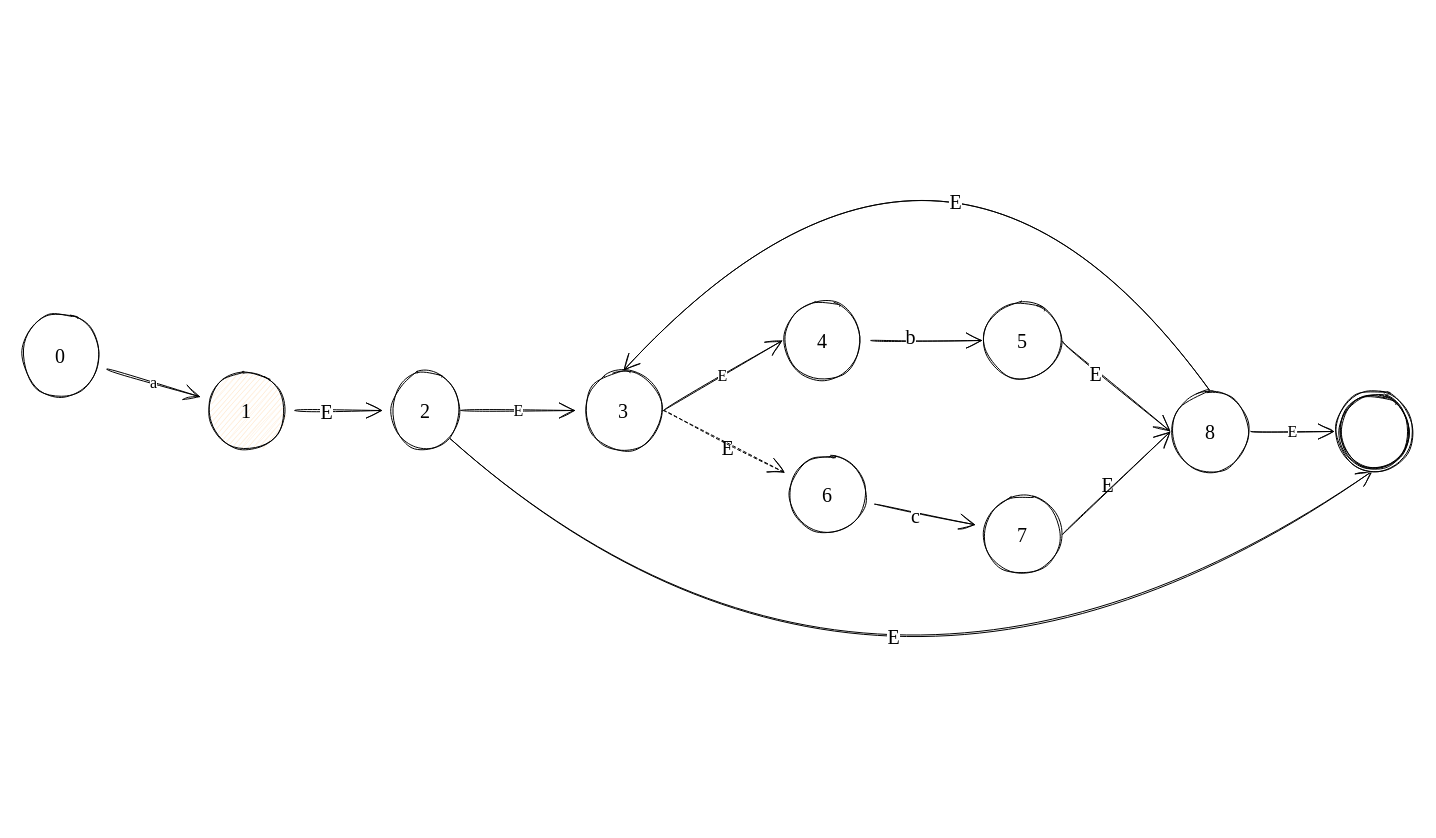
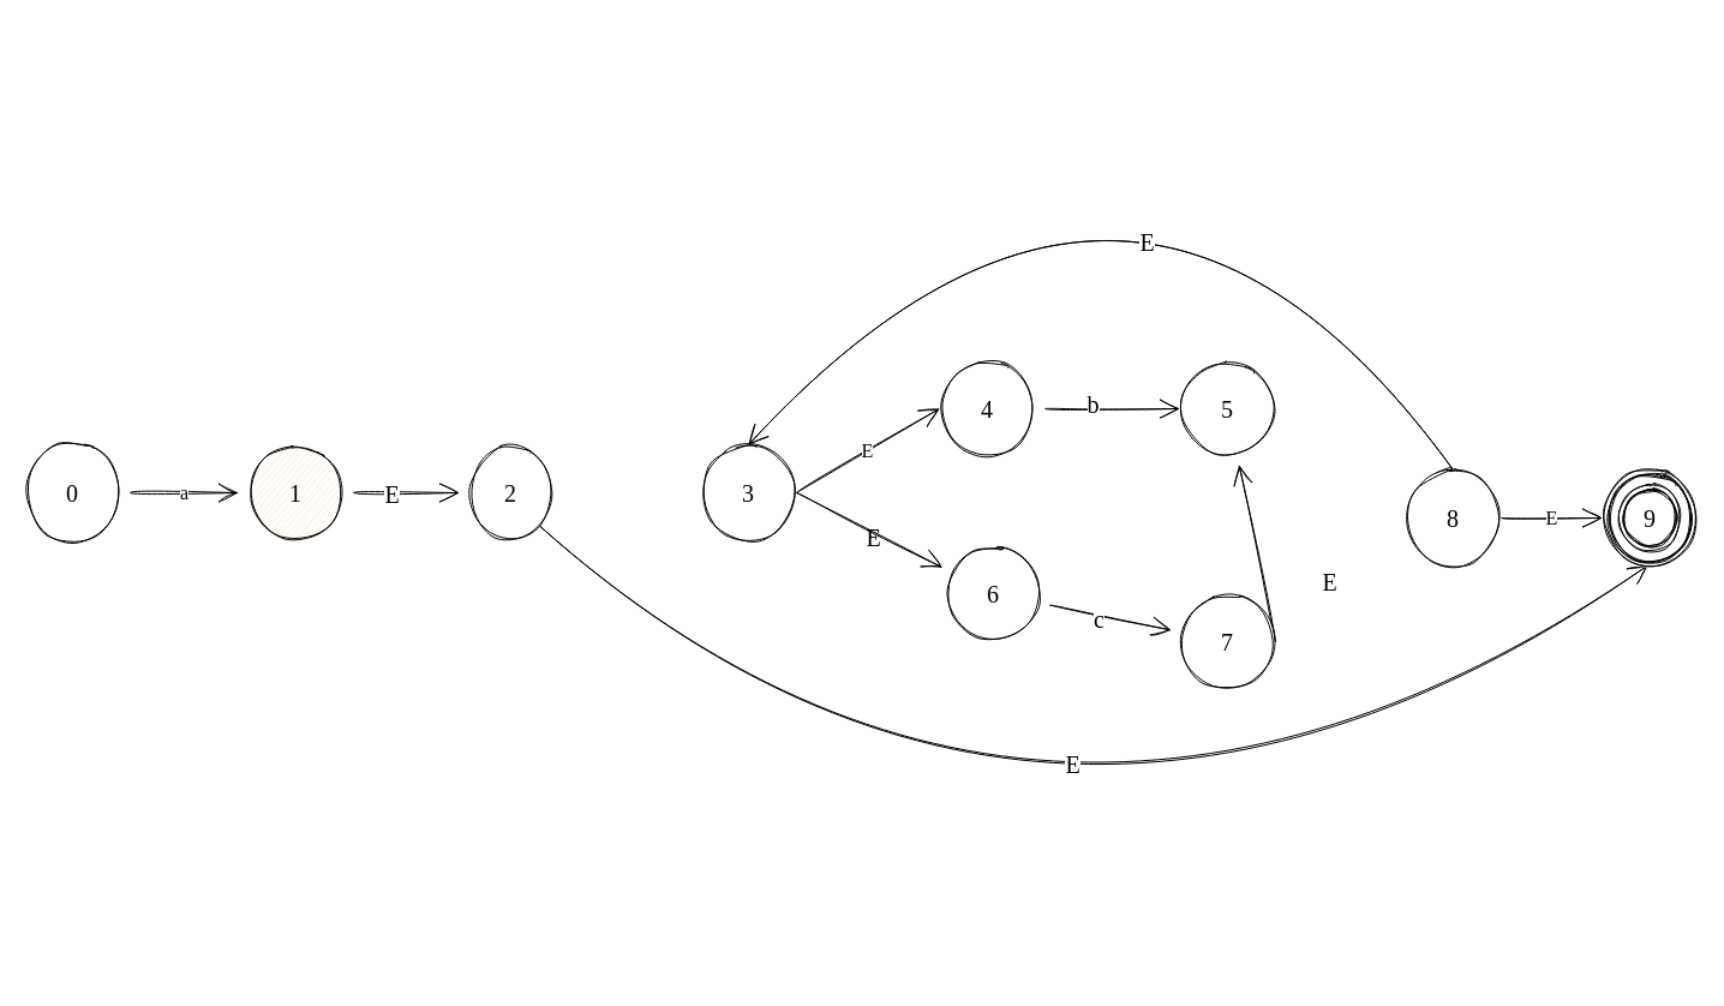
- <mxCell id="3" value="0" style="ellipse;whiteSpace=wrap;html=1;aspect=fixed;sketch=1;hachureGap=4;fontFamily=Architects Daughter;fontSource=https%3A%2F%2Ffonts.googleapis.com%2Fcss%3Ffamily%3DArchitects%2BDaughter;fontSize=20;" vertex="1" parent="1"><mxGeometry x="20" y="315" width="80" height="80" as="geometry" /></mxCell>
+ <mxCell id="3" value="0" style="ellipse;whiteSpace=wrap;html=1;aspect=fixed;sketch=1;hachureGap=4;fontFamily=Architects Daughter;fontSource=https%3A%2F%2Ffonts.googleapis.com%2Fcss%3Ffamily%3DArchitects%2BDaughter;fontSize=20;" vertex="1" parent="1"><mxGeometry x="20" y="370" width="80" height="80" as="geometry" /></mxCell>
- <mxCell id="10" style="edgeStyle=none;curved=1;rounded=0;sketch=1;hachureGap=4;orthogonalLoop=1;jettySize=auto;html=1;entryX=0;entryY=0.5;entryDx=0;entryDy=0;fontFamily=Architects Daughter;fontSource=https%3A%2F%2Ffonts.googleapis.com%2Fcss%3Ffamily%3DArchitects%2BDaughter;fontSize=16;endArrow=open;startSize=14;endSize=14;sourcePerimeterSpacing=8;targetPerimeterSpacing=8;exitX=1;exitY=0.512;exitDx=0;exitDy=0;exitPerimeter=0;" edge="1" parent="1" source="25" target="20"><mxGeometry relative="1" as="geometry" /></mxCell>
- <mxCell id="11" value="E" style="edgeLabel;html=1;align=center;verticalAlign=middle;resizable=0;points=[];fontSize=20;fontFamily=Architects Daughter;" vertex="1" connectable="0" parent="10"><mxGeometry x="-0.358" y="-4" relative="1" as="geometry"><mxPoint as="offset" /></mxGeometry></mxCell>
- <mxCell id="12" value="E" style="edgeStyle=none;curved=1;rounded=0;sketch=1;hachureGap=4;orthogonalLoop=1;jettySize=auto;html=1;fontFamily=Architects Daughter;fontSource=https%3A%2F%2Ffonts.googleapis.com%2Fcss%3Ffamily%3DArchitects%2BDaughter;fontSize=16;endArrow=open;startSize=14;endSize=14;sourcePerimeterSpacing=8;targetPerimeterSpacing=8;exitX=1;exitY=0.5;exitDx=0;exitDy=0;" edge="1" parent="1" source="15" target="9"><mxGeometry relative="1" as="geometry" /></mxCell>
+ <mxCell id="23" value="9" style="ellipse;shape=doubleEllipse;whiteSpace=wrap;html=1;aspect=fixed;sketch=1;hachureGap=4;fontFamily=Architects Daughter;fontSource=https%3A%2F%2Ffonts.googleapis.com%2Fcss%3Ffamily%3DArchitects%2BDaughter;fontSize=20;" vertex="1" parent="21"><mxGeometry x="13" y="13" width="54" height="54" as="geometry" /></mxCell>
- <mxCell id="7" value="" style="edgeStyle=none;curved=1;rounded=0;sketch=1;hachureGap=4;orthogonalLoop=1;jettySize=auto;html=1;fontFamily=Architects Daughter;fontSource=https%3A%2F%2Ffonts.googleapis.com%2Fcss%3Ffamily%3DArchitects%2BDaughter;fontSize=16;endArrow=open;startSize=14;endSize=14;sourcePerimeterSpacing=8;targetPerimeterSpacing=8;exitX=1;exitY=0.5;exitDx=0;exitDy=0;dashed=1;" edge="1" parent="1" source="9" target="26"><mxGeometry relative="1" as="geometry" /></mxCell>
+ <mxCell id="7" value="" style="edgeStyle=none;curved=1;rounded=0;sketch=1;hachureGap=4;orthogonalLoop=1;jettySize=auto;html=1;fontFamily=Architects Daughter;fontSource=https%3A%2F%2Ffonts.googleapis.com%2Fcss%3Ffamily%3DArchitects%2BDaughter;fontSize=16;endArrow=open;startSize=14;endSize=14;sourcePerimeterSpacing=8;targetPerimeterSpacing=8;exitX=1;exitY=0.5;exitDx=0;exitDy=0;" edge="1" parent="1" source="9" target="26"><mxGeometry relative="1" as="geometry" /></mxCell>
- <mxCell id="16" style="edgeStyle=none;curved=1;rounded=0;sketch=1;hachureGap=4;orthogonalLoop=1;jettySize=auto;html=1;entryX=0;entryY=0.5;entryDx=0;entryDy=0;fontFamily=Architects Daughter;fontSource=https%3A%2F%2Ffonts.googleapis.com%2Fcss%3Ffamily%3DArchitects%2BDaughter;fontSize=16;endArrow=open;startSize=14;endSize=14;sourcePerimeterSpacing=8;targetPerimeterSpacing=8;exitX=1;exitY=0.5;exitDx=0;exitDy=0;" edge="1" parent="1" source="30" target="20"><mxGeometry relative="1" as="geometry" /></mxCell>
+ <mxCell id="16" style="edgeStyle=none;curved=1;rounded=0;sketch=1;hachureGap=4;orthogonalLoop=1;jettySize=auto;html=1;fontFamily=Architects Daughter;fontSource=https%3A%2F%2Ffonts.googleapis.com%2Fcss%3Ffamily%3DArchitects%2BDaughter;fontSize=16;endArrow=open;startSize=14;endSize=14;sourcePerimeterSpacing=8;targetPerimeterSpacing=8;exitX=1;exitY=0.5;exitDx=0;exitDy=0;" edge="1" parent="1" source="30" target="25"><mxGeometry relative="1" as="geometry" /></mxCell>
